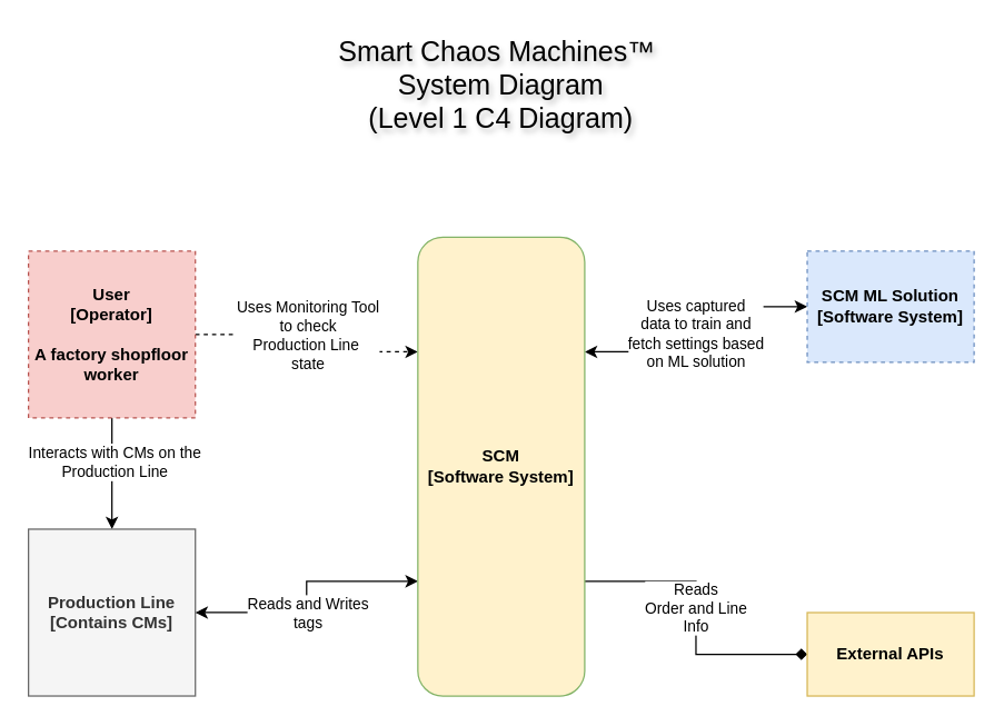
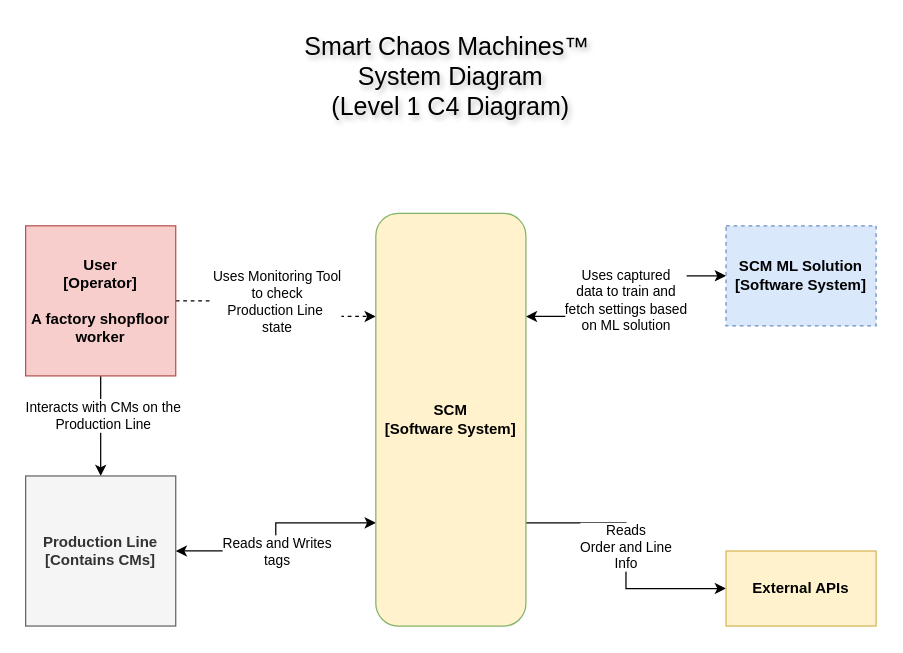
- <mxCell id="7" value="User&lt;div&gt;[Operator]&lt;/div&gt;&lt;div&gt;&lt;br&gt;&lt;/div&gt;&lt;div&gt;A factory shopfloor worker&lt;/div&gt;" style="whiteSpace=wrap;html=1;aspect=fixed;fillColor=#f8cecc;strokeColor=#b85450;fontStyle=1;dashed=1;" vertex="1" parent="1"><mxGeometry x="20" y="180" width="120" height="120" as="geometry" /></mxCell>
+ <mxCell id="7" value="User&lt;div&gt;[Operator]&lt;/div&gt;&lt;div&gt;&lt;br&gt;&lt;/div&gt;&lt;div&gt;A factory shopfloor worker&lt;/div&gt;" style="whiteSpace=wrap;html=1;aspect=fixed;fillColor=#f8cecc;strokeColor=#b85450;fontStyle=1" vertex="1" parent="1"><mxGeometry x="20" y="180" width="120" height="120" as="geometry" /></mxCell>
- <mxCell id="11" style="edgeStyle=orthogonalEdgeStyle;rounded=0;orthogonalLoop=1;jettySize=auto;html=1;exitX=1;exitY=0.75;exitDx=0;exitDy=0;entryX=0;entryY=0.5;entryDx=0;entryDy=0;endArrow=diamond;" edge="1" parent="1" source="15" target="16"><mxGeometry relative="1" as="geometry" /></mxCell>
+ <mxCell id="11" style="edgeStyle=orthogonalEdgeStyle;rounded=0;orthogonalLoop=1;jettySize=auto;html=1;exitX=1;exitY=0.75;exitDx=0;exitDy=0;entryX=0;entryY=0.5;entryDx=0;entryDy=0;" edge="1" parent="1" source="15" target="16"><mxGeometry relative="1" as="geometry" /></mxCell>
